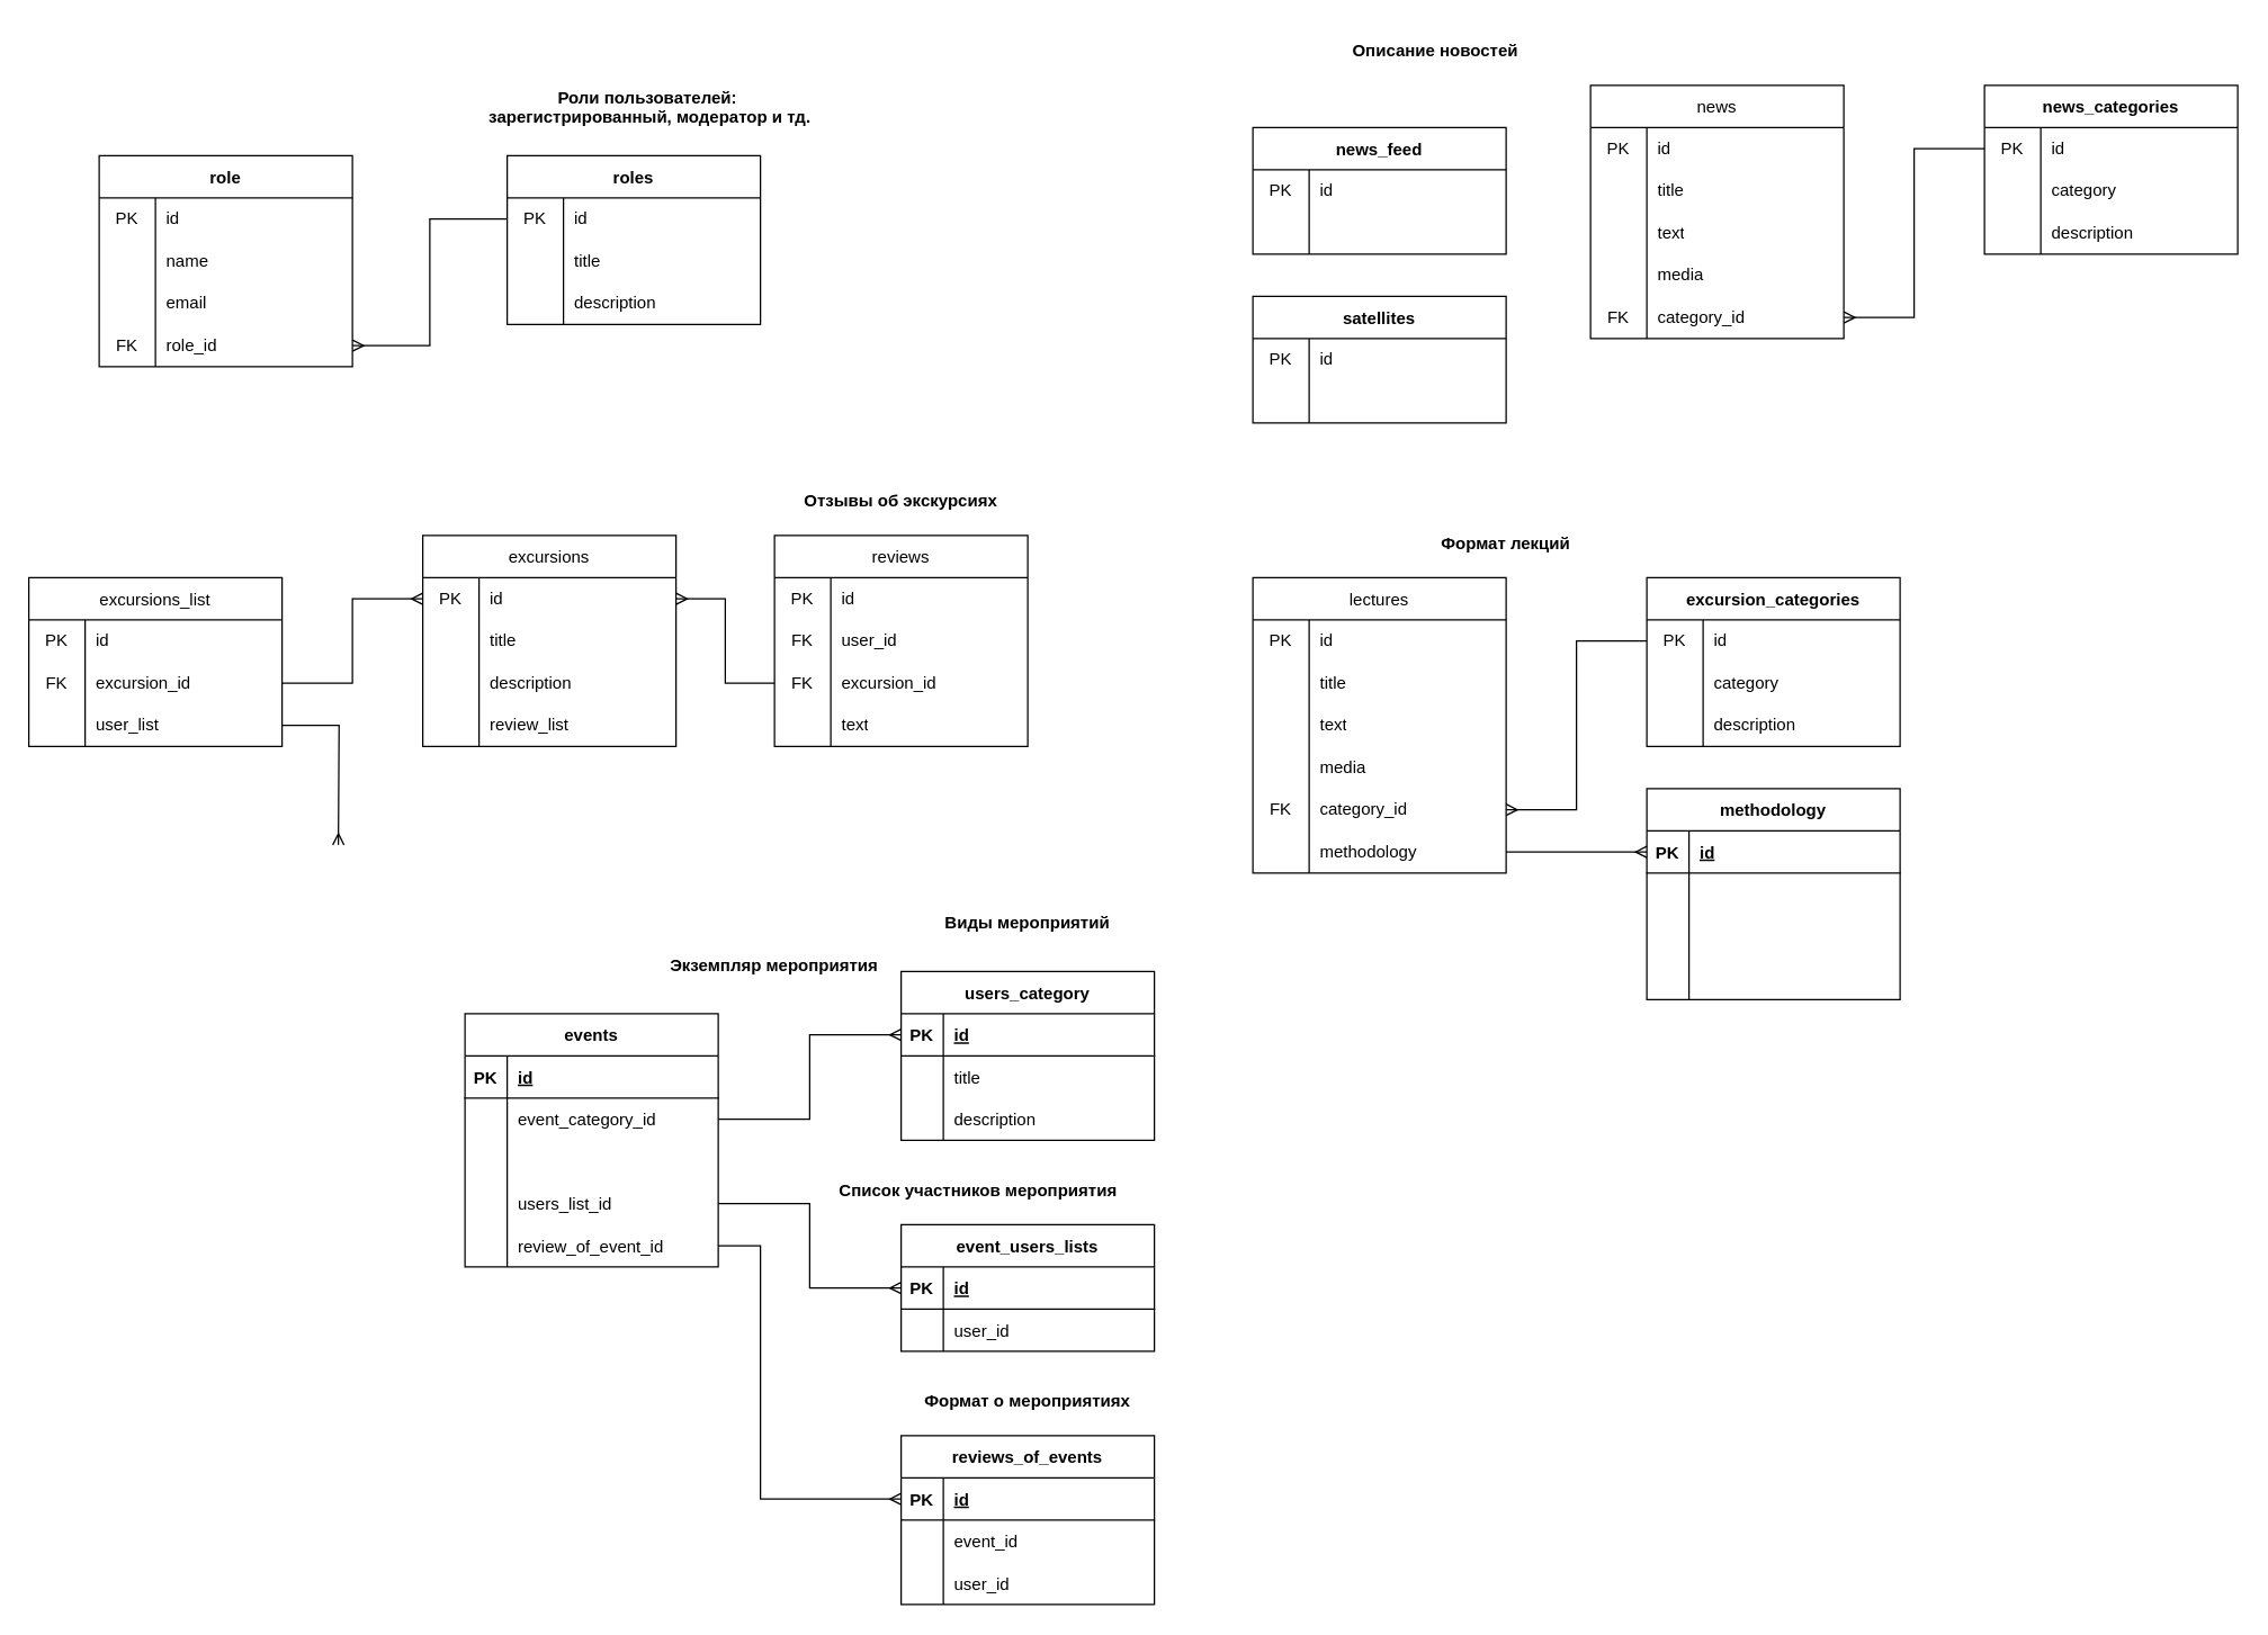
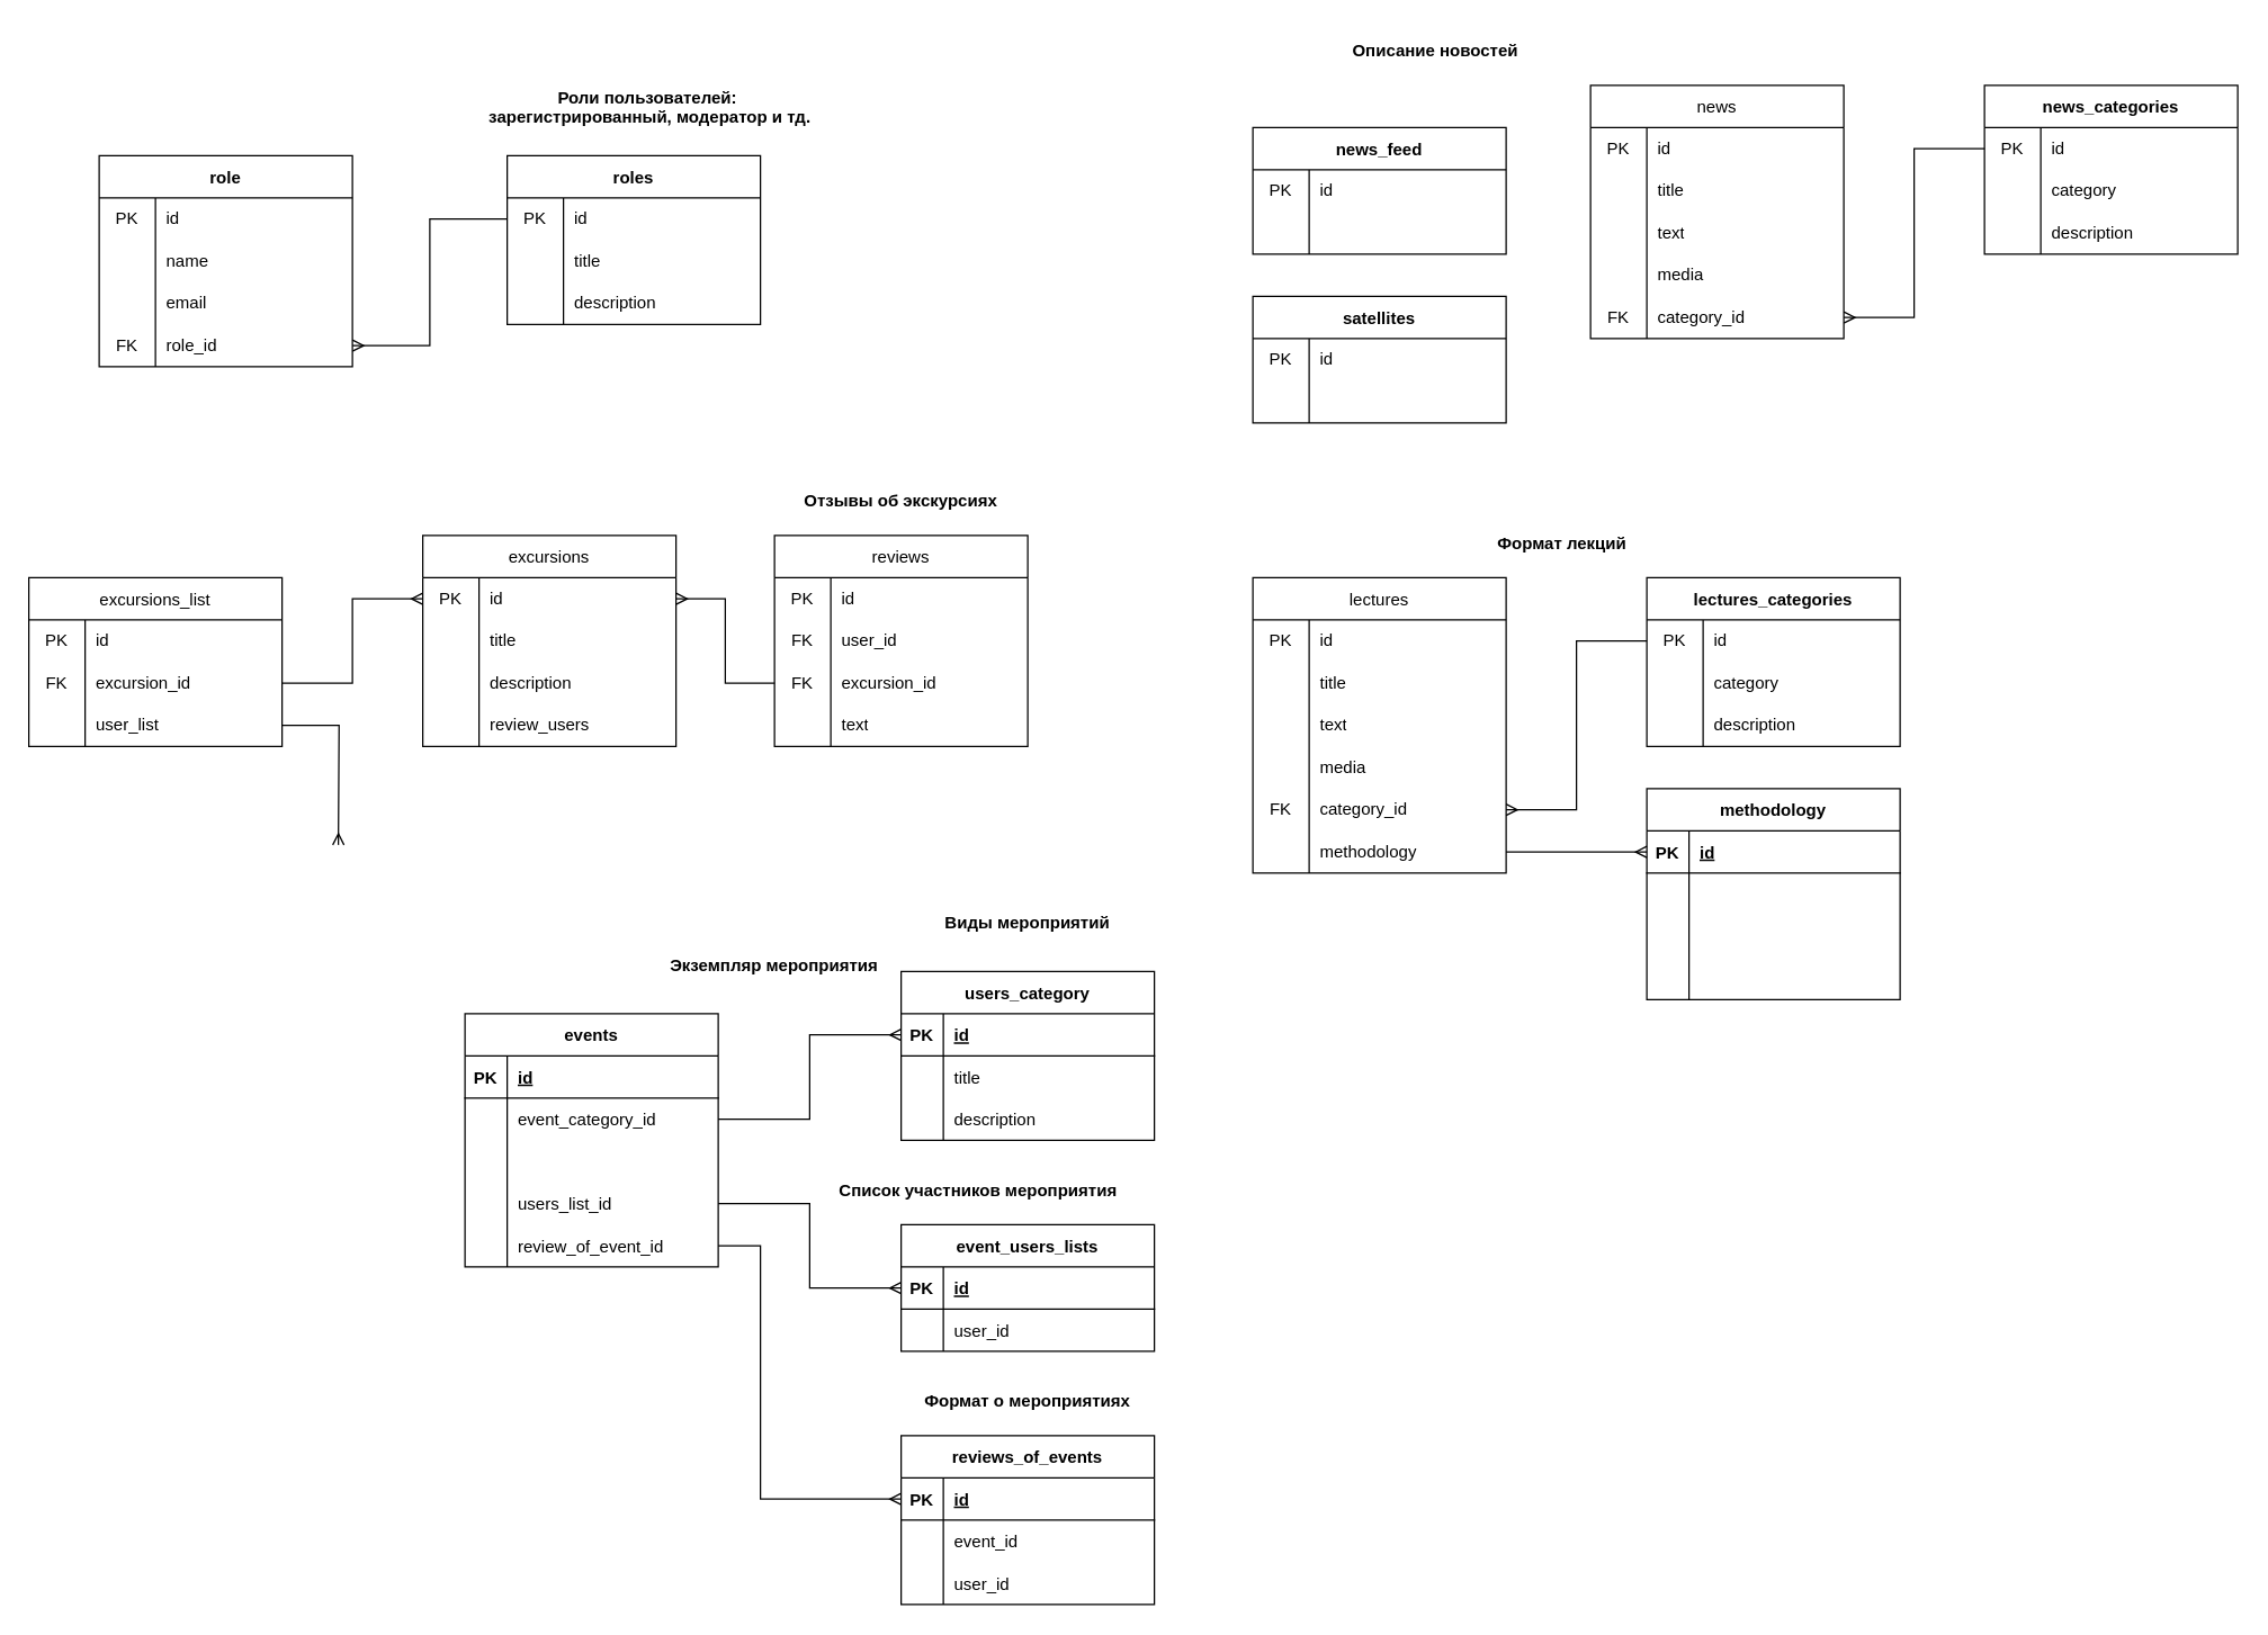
- <mxCell id="194" value="Формат лекций" style="text;align=center;fontStyle=1;verticalAlign=middle;spacingLeft=3;spacingRight=3;strokeColor=none;rotatable=0;points=[[0,0.5],[1,0.5]];portConstraint=eastwest;" parent="1" vertex="1"><mxGeometry x="1000" y="370" width="140" height="30" as="geometry" /></mxCell>
+ <mxCell id="194" value="Формат лекций" style="text;align=center;fontStyle=1;verticalAlign=middle;spacingLeft=3;spacingRight=3;strokeColor=none;rotatable=0;points=[[0,0.5],[1,0.5]];portConstraint=eastwest;" parent="1" vertex="1"><mxGeometry x="1040" y="370" width="140" height="30" as="geometry" /></mxCell>
- <mxCell id="128" value="excursion_categories" style="shape=table;startSize=30;container=1;collapsible=0;childLayout=tableLayout;fixedRows=1;rowLines=0;fontStyle=1;" parent="1" vertex="1"><mxGeometry x="1170" y="410" width="180" height="120" as="geometry" /></mxCell>
+ <mxCell id="128" value="lectures_categories" style="shape=table;startSize=30;container=1;collapsible=0;childLayout=tableLayout;fixedRows=1;rowLines=0;fontStyle=1;" parent="1" vertex="1"><mxGeometry x="1170" y="410" width="180" height="120" as="geometry" /></mxCell>
- <mxCell id="80" value="review_list" style="shape=partialRectangle;html=1;whiteSpace=wrap;connectable=0;fillColor=none;top=0;left=0;bottom=0;right=0;align=left;spacingLeft=6;overflow=hidden;" parent="78" vertex="1"><mxGeometry x="40" width="140" height="30" as="geometry"><mxRectangle width="140" height="30" as="alternateBounds" /></mxGeometry></mxCell>
+ <mxCell id="80" value="review_users" style="shape=partialRectangle;html=1;whiteSpace=wrap;connectable=0;fillColor=none;top=0;left=0;bottom=0;right=0;align=left;spacingLeft=6;overflow=hidden;" parent="78" vertex="1"><mxGeometry x="40" width="140" height="30" as="geometry"><mxRectangle width="140" height="30" as="alternateBounds" /></mxGeometry></mxCell>
